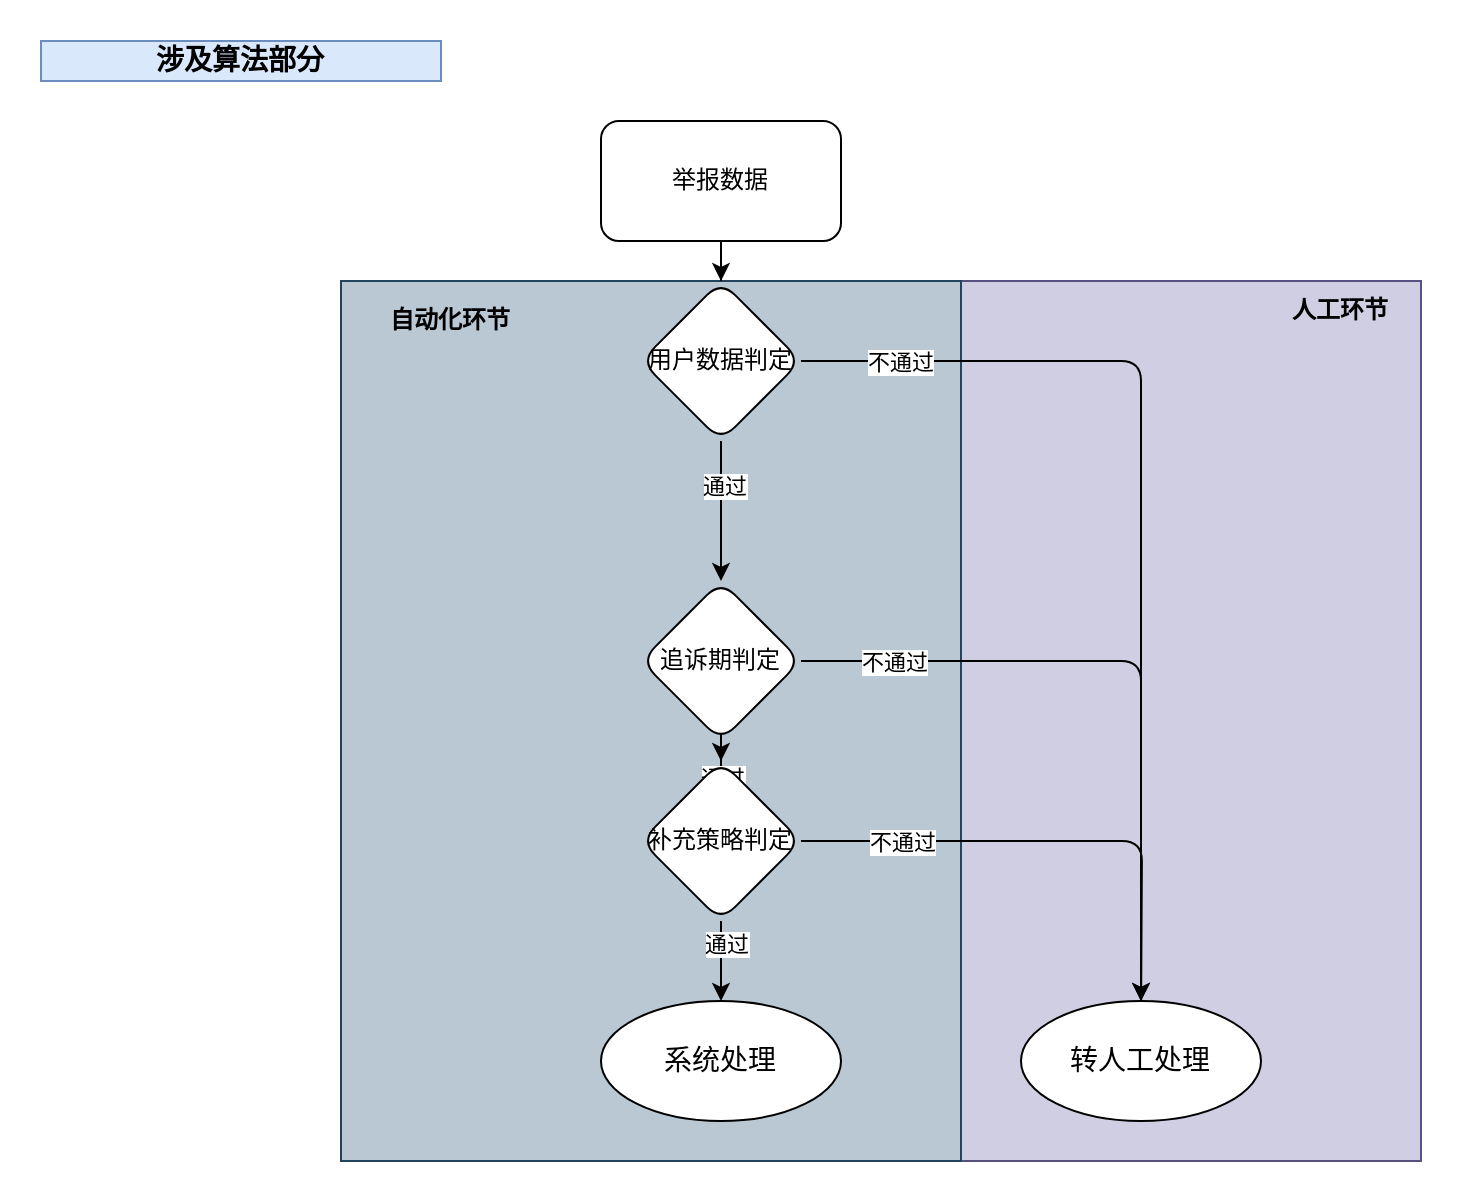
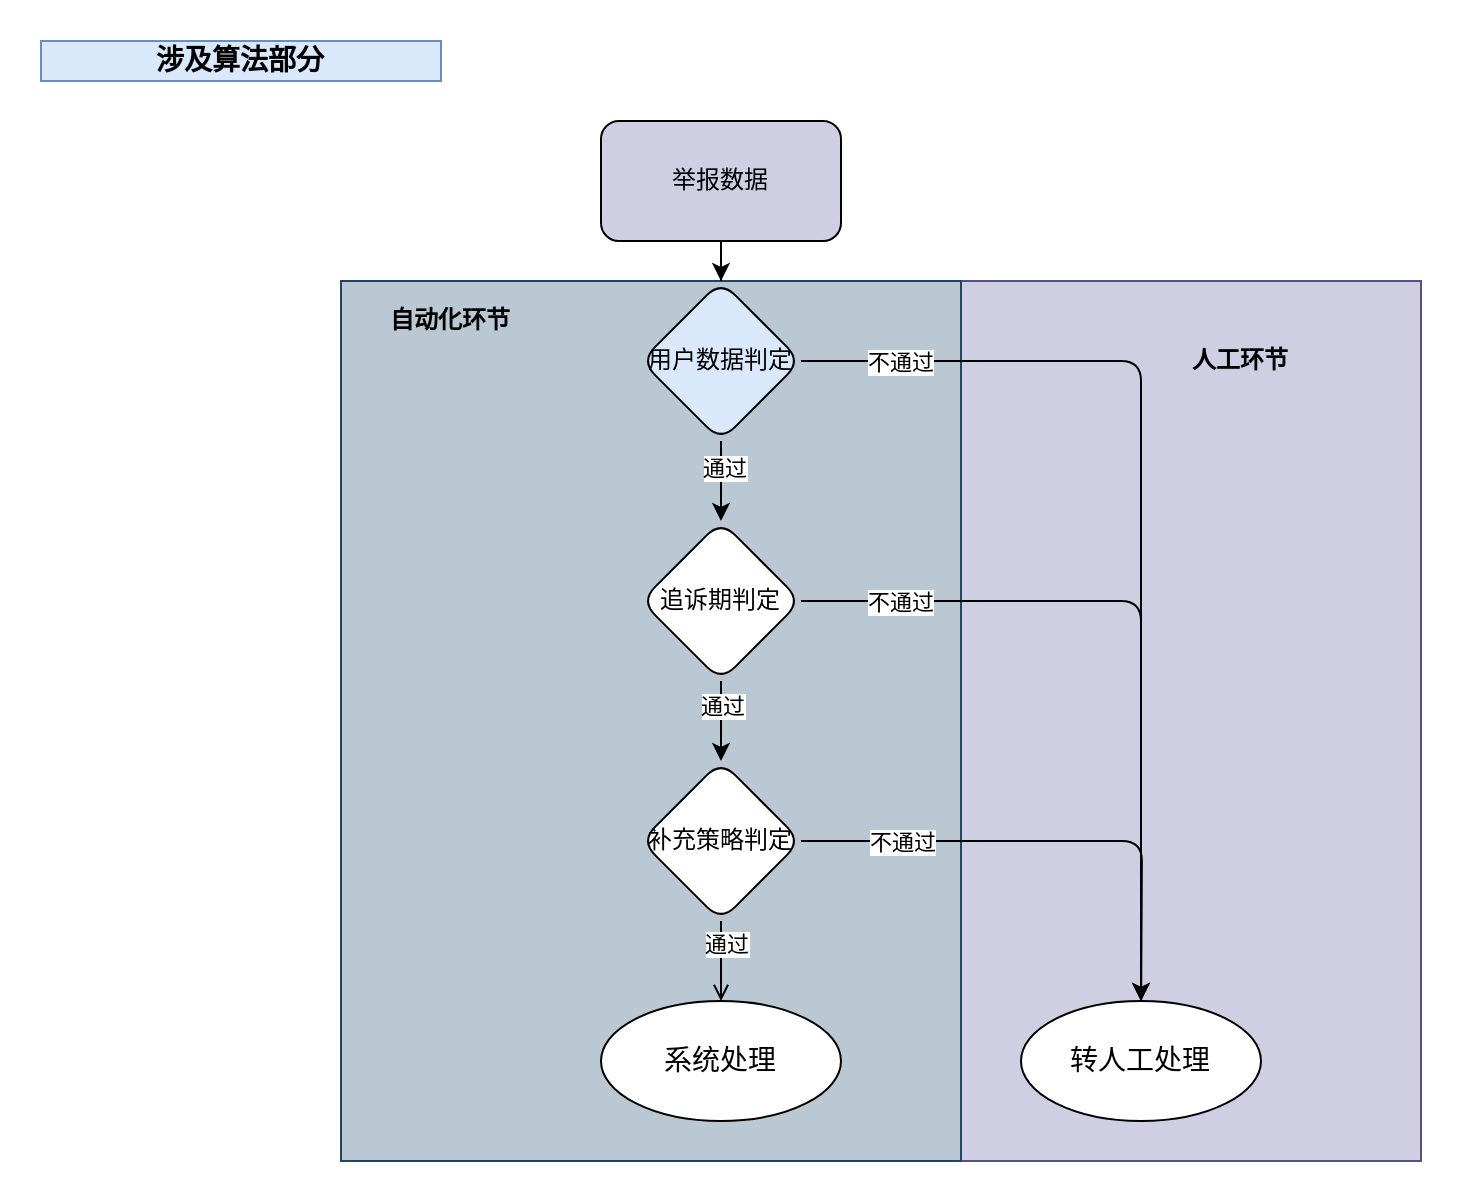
- <mxCell id="6" value="举报数据" style="rounded=1;whiteSpace=wrap;html=1;" vertex="1" parent="1"><mxGeometry x="300" y="60" width="120" height="60" as="geometry" /></mxCell>
+ <mxCell id="6" value="举报数据" style="rounded=1;whiteSpace=wrap;html=1;fillColor=#d0cee2;" vertex="1" parent="1"><mxGeometry x="300" y="60" width="120" height="60" as="geometry" /></mxCell>
- <mxCell id="25" value="人工环节" style="text;html=1;strokeColor=none;fillColor=none;align=center;verticalAlign=middle;whiteSpace=wrap;rounded=0;fontStyle=1" vertex="1" parent="1"><mxGeometry x="630" y="140" width="80" height="30" as="geometry" /></mxCell>
+ <mxCell id="25" value="人工环节" style="text;html=1;strokeColor=none;fillColor=none;align=center;verticalAlign=middle;whiteSpace=wrap;rounded=0;fontStyle=1" vertex="1" parent="1"><mxGeometry x="580" y="165" width="80" height="30" as="geometry" /></mxCell>
- <mxCell id="11" value="&lt;span&gt;用户数据判定&lt;/span&gt;" style="rhombus;whiteSpace=wrap;html=1;rounded=1;" vertex="1" parent="1"><mxGeometry x="320" y="140" width="80" height="80" as="geometry" /></mxCell>
+ <mxCell id="11" value="&lt;span&gt;用户数据判定&lt;/span&gt;" style="rhombus;whiteSpace=wrap;html=1;rounded=1;fillColor=#dae8fc;" vertex="1" parent="1"><mxGeometry x="320" y="140" width="80" height="80" as="geometry" /></mxCell>
- <mxCell id="16" value="追诉期&lt;span&gt;判定&lt;/span&gt;" style="rhombus;whiteSpace=wrap;html=1;rounded=1;" vertex="1" parent="1"><mxGeometry x="320" y="290" width="80" height="80" as="geometry" /></mxCell>
+ <mxCell id="16" value="追诉期&lt;span&gt;判定&lt;/span&gt;" style="rhombus;whiteSpace=wrap;html=1;rounded=1;" vertex="1" parent="1"><mxGeometry x="320" y="260" width="80" height="80" as="geometry" /></mxCell>
- <mxCell id="17" value="" style="edgeStyle=orthogonalEdgeStyle;rounded=0;orthogonalLoop=1;jettySize=auto;html=1;" edge="1" parent="1" source="21" target="22"><mxGeometry relative="1" as="geometry" /></mxCell>
+ <mxCell id="17" value="" style="edgeStyle=orthogonalEdgeStyle;rounded=0;orthogonalLoop=1;jettySize=auto;html=1;endArrow=open;" edge="1" parent="1" source="21" target="22"><mxGeometry relative="1" as="geometry" /></mxCell>
